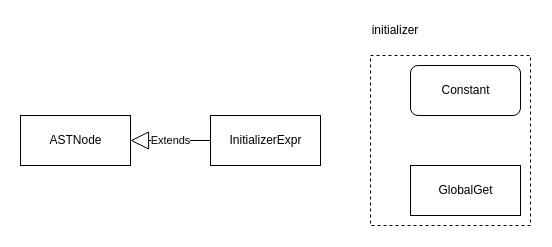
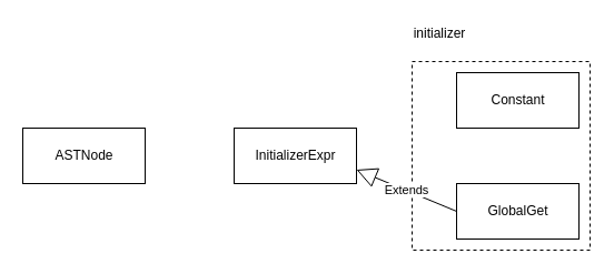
- <mxCell id="4" value="Constant" style="html=1;rounded=1;" parent="1" vertex="1"><mxGeometry x="410" y="65" width="110" height="50" as="geometry" /></mxCell>
+ <mxCell id="4" value="Constant" style="html=1;" parent="1" vertex="1"><mxGeometry x="410" y="65" width="110" height="50" as="geometry" /></mxCell>
- <mxCell id="8" value="Extends" style="endArrow=block;endSize=16;endFill=0;html=1;entryX=1;entryY=0.5;entryDx=0;entryDy=0;exitX=0;exitY=0.5;exitDx=0;exitDy=0;" edge="1" parent="1" source="2" target="3"><mxGeometry width="160" relative="1" as="geometry"><mxPoint x="150" y="255" as="sourcePoint" /><mxPoint x="310" y="255" as="targetPoint" /></mxGeometry></mxCell>
+ <mxCell id="9" value="Extends" style="endArrow=block;endSize=16;endFill=0;html=1;entryX=1;entryY=0.75;entryDx=0;entryDy=0;exitX=0;exitY=0.5;exitDx=0;exitDy=0;" edge="1" parent="1" source="5" target="2"><mxGeometry width="160" relative="1" as="geometry"><mxPoint x="420" y="100" as="sourcePoint" /><mxPoint x="330" y="137.5" as="targetPoint" /></mxGeometry></mxCell>
